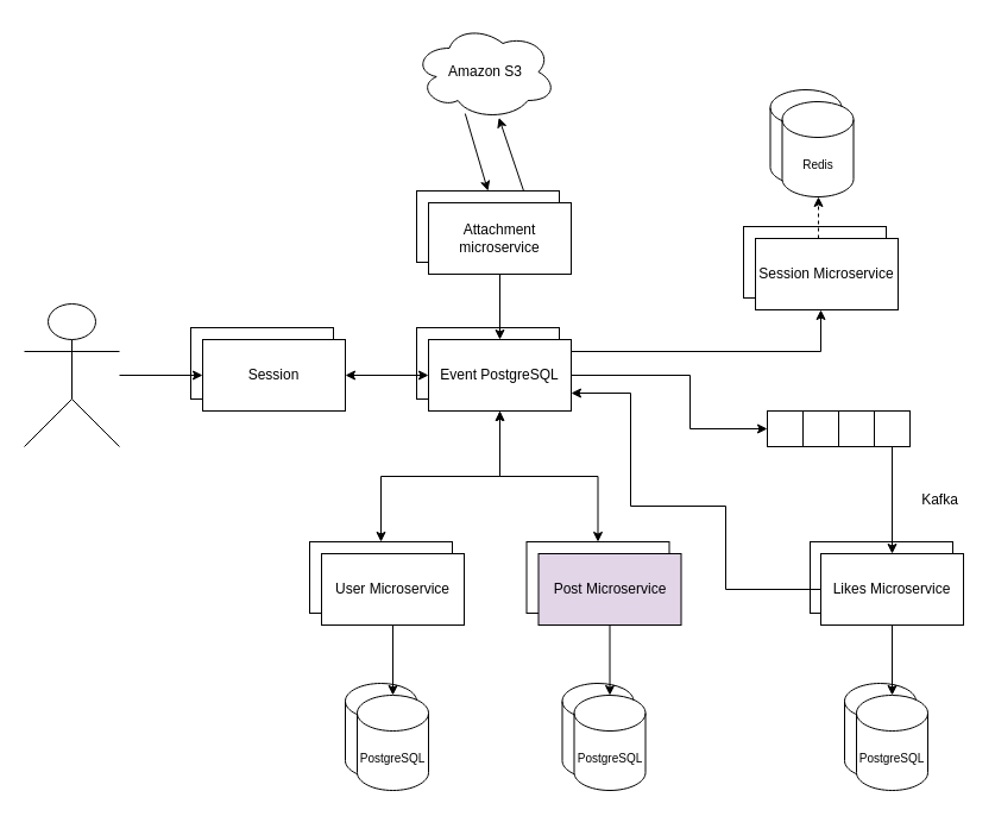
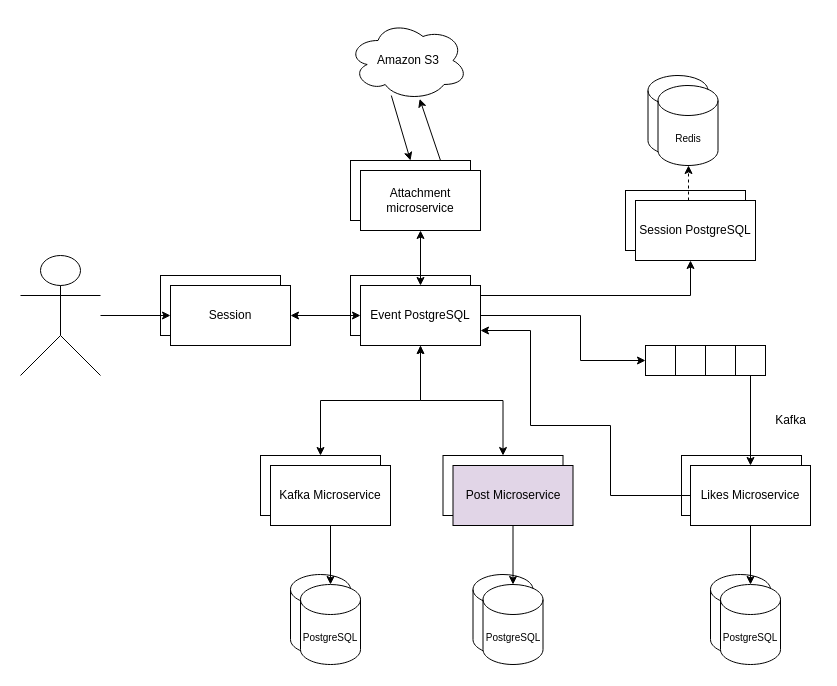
- <mxCell id="15" value="Session Microservice" style="rounded=0;whiteSpace=wrap;html=1;" parent="1" vertex="1"><mxGeometry x="635" y="200" width="120" height="60" as="geometry" /></mxCell>
+ <mxCell id="15" value="Session PostgreSQL" style="rounded=0;whiteSpace=wrap;html=1;" parent="1" vertex="1"><mxGeometry x="635" y="200" width="120" height="60" as="geometry" /></mxCell>
- <mxCell id="19" value="" style="edgeStyle=orthogonalEdgeStyle;rounded=0;orthogonalLoop=1;jettySize=auto;html=1;fontSize=10;startArrow=classic;startFill=1;endArrow=none;" parent="1" source="23" target="8" edge="1"><mxGeometry relative="1" as="geometry" /></mxCell>
+ <mxCell id="19" value="" style="edgeStyle=orthogonalEdgeStyle;rounded=0;orthogonalLoop=1;jettySize=auto;html=1;fontSize=10;startArrow=classic;startFill=1;" parent="1" source="23" target="8" edge="1"><mxGeometry relative="1" as="geometry" /></mxCell>
- <mxCell id="12" value="User Microservice" style="rounded=0;whiteSpace=wrap;html=1;" parent="1" vertex="1"><mxGeometry x="270" y="465" width="120" height="60" as="geometry" /></mxCell>
+ <mxCell id="12" value="Kafka Microservice" style="rounded=0;whiteSpace=wrap;html=1;" parent="1" vertex="1"><mxGeometry x="270" y="465" width="120" height="60" as="geometry" /></mxCell>
